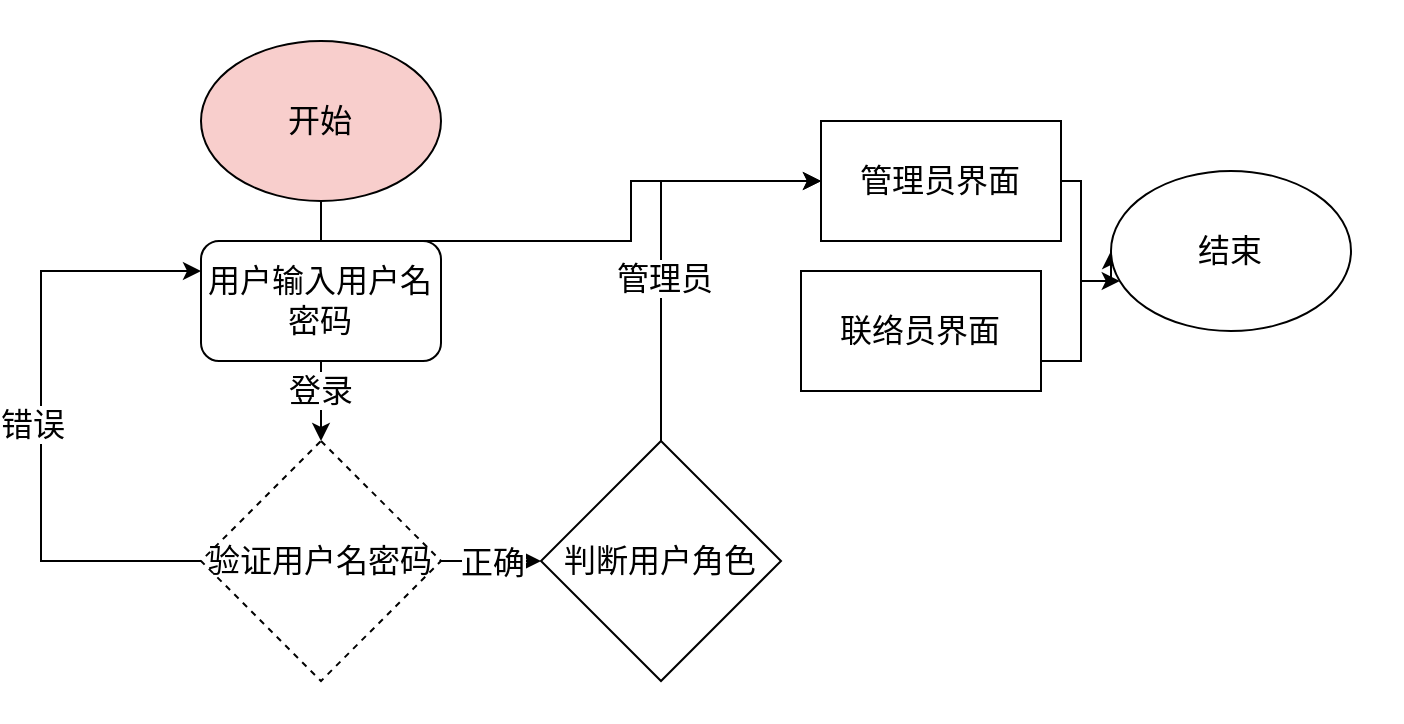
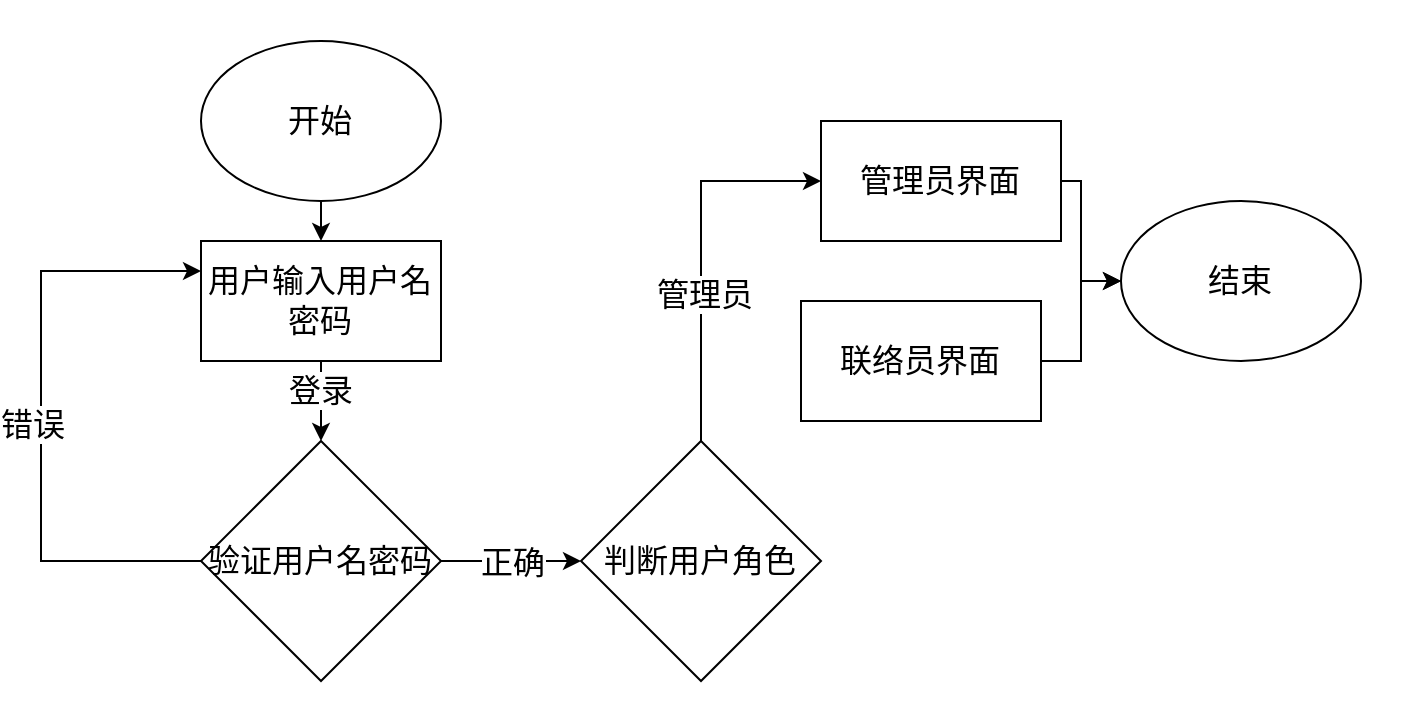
- <mxCell id="6" value="&lt;font style=&quot;font-size: 16px;&quot;&gt;开始&lt;/font&gt;" style="ellipse;whiteSpace=wrap;html=1;fillColor=#f8cecc;" vertex="1" parent="1"><mxGeometry x="100" y="20" width="120" height="80" as="geometry" /></mxCell>
+ <mxCell id="6" value="&lt;font style=&quot;font-size: 16px;&quot;&gt;开始&lt;/font&gt;" style="ellipse;whiteSpace=wrap;html=1;" vertex="1" parent="1"><mxGeometry x="100" y="20" width="120" height="80" as="geometry" /></mxCell>
- <mxCell id="5" style="edgeStyle=orthogonalEdgeStyle;rounded=0;orthogonalLoop=1;jettySize=auto;html=1;exitX=0.5;exitY=1;exitDx=0;exitDy=0;" edge="1" parent="1" source="6" target="18"><mxGeometry relative="1" as="geometry" /></mxCell>
+ <mxCell id="5" style="edgeStyle=orthogonalEdgeStyle;rounded=0;orthogonalLoop=1;jettySize=auto;html=1;exitX=0.5;exitY=1;exitDx=0;exitDy=0;entryX=0.5;entryY=0;entryDx=0;entryDy=0;" edge="1" parent="1" source="6" target="4"><mxGeometry relative="1" as="geometry" /></mxCell>
- <mxCell id="19" value="&lt;font style=&quot;font-size: 16px;&quot;&gt;结束&lt;/font&gt;" style="ellipse;whiteSpace=wrap;html=1;" vertex="1" parent="1"><mxGeometry x="555" y="85" width="120" height="80" as="geometry" /></mxCell>
+ <mxCell id="19" value="&lt;font style=&quot;font-size: 16px;&quot;&gt;结束&lt;/font&gt;" style="ellipse;whiteSpace=wrap;html=1;" vertex="1" parent="1"><mxGeometry x="560" y="100" width="120" height="80" as="geometry" /></mxCell>
- <mxCell id="4" value="&lt;font style=&quot;font-size: 16px;&quot;&gt;用户输入用户名密码&lt;/font&gt;" style="whiteSpace=wrap;html=1;rounded=1;" vertex="1" parent="1"><mxGeometry x="100" y="120" width="120" height="60" as="geometry" /></mxCell>
+ <mxCell id="4" value="&lt;font style=&quot;font-size: 16px;&quot;&gt;用户输入用户名密码&lt;/font&gt;" style="rounded=0;whiteSpace=wrap;html=1;" vertex="1" parent="1"><mxGeometry x="100" y="120" width="120" height="60" as="geometry" /></mxCell>
- <mxCell id="16" value="&lt;font style=&quot;font-size: 16px;&quot;&gt;联络员界面&lt;/font&gt;" style="rounded=0;whiteSpace=wrap;html=1;" vertex="1" parent="1"><mxGeometry x="400" y="135" width="120" height="60" as="geometry" /></mxCell>
+ <mxCell id="16" value="&lt;font style=&quot;font-size: 16px;&quot;&gt;联络员界面&lt;/font&gt;" style="rounded=0;whiteSpace=wrap;html=1;" vertex="1" parent="1"><mxGeometry x="400" y="150" width="120" height="60" as="geometry" /></mxCell>
- <mxCell id="11" value="&lt;font style=&quot;font-size: 16px;&quot;&gt;验证用户名密码&lt;/font&gt;" style="rhombus;whiteSpace=wrap;html=1;dashed=1;" vertex="1" parent="1"><mxGeometry x="100" y="220" width="120" height="120" as="geometry" /></mxCell>
+ <mxCell id="11" value="&lt;font style=&quot;font-size: 16px;&quot;&gt;验证用户名密码&lt;/font&gt;" style="rhombus;whiteSpace=wrap;html=1;" vertex="1" parent="1"><mxGeometry x="100" y="220" width="120" height="120" as="geometry" /></mxCell>
- <mxCell id="14" value="&lt;font style=&quot;font-size: 16px;&quot;&gt;判断用户角色&lt;/font&gt;" style="rhombus;whiteSpace=wrap;html=1;" vertex="1" parent="1"><mxGeometry x="270" y="220" width="120" height="120" as="geometry" /></mxCell>
+ <mxCell id="14" value="&lt;font style=&quot;font-size: 16px;&quot;&gt;判断用户角色&lt;/font&gt;" style="rhombus;whiteSpace=wrap;html=1;" vertex="1" parent="1"><mxGeometry x="290" y="220" width="120" height="120" as="geometry" /></mxCell>
